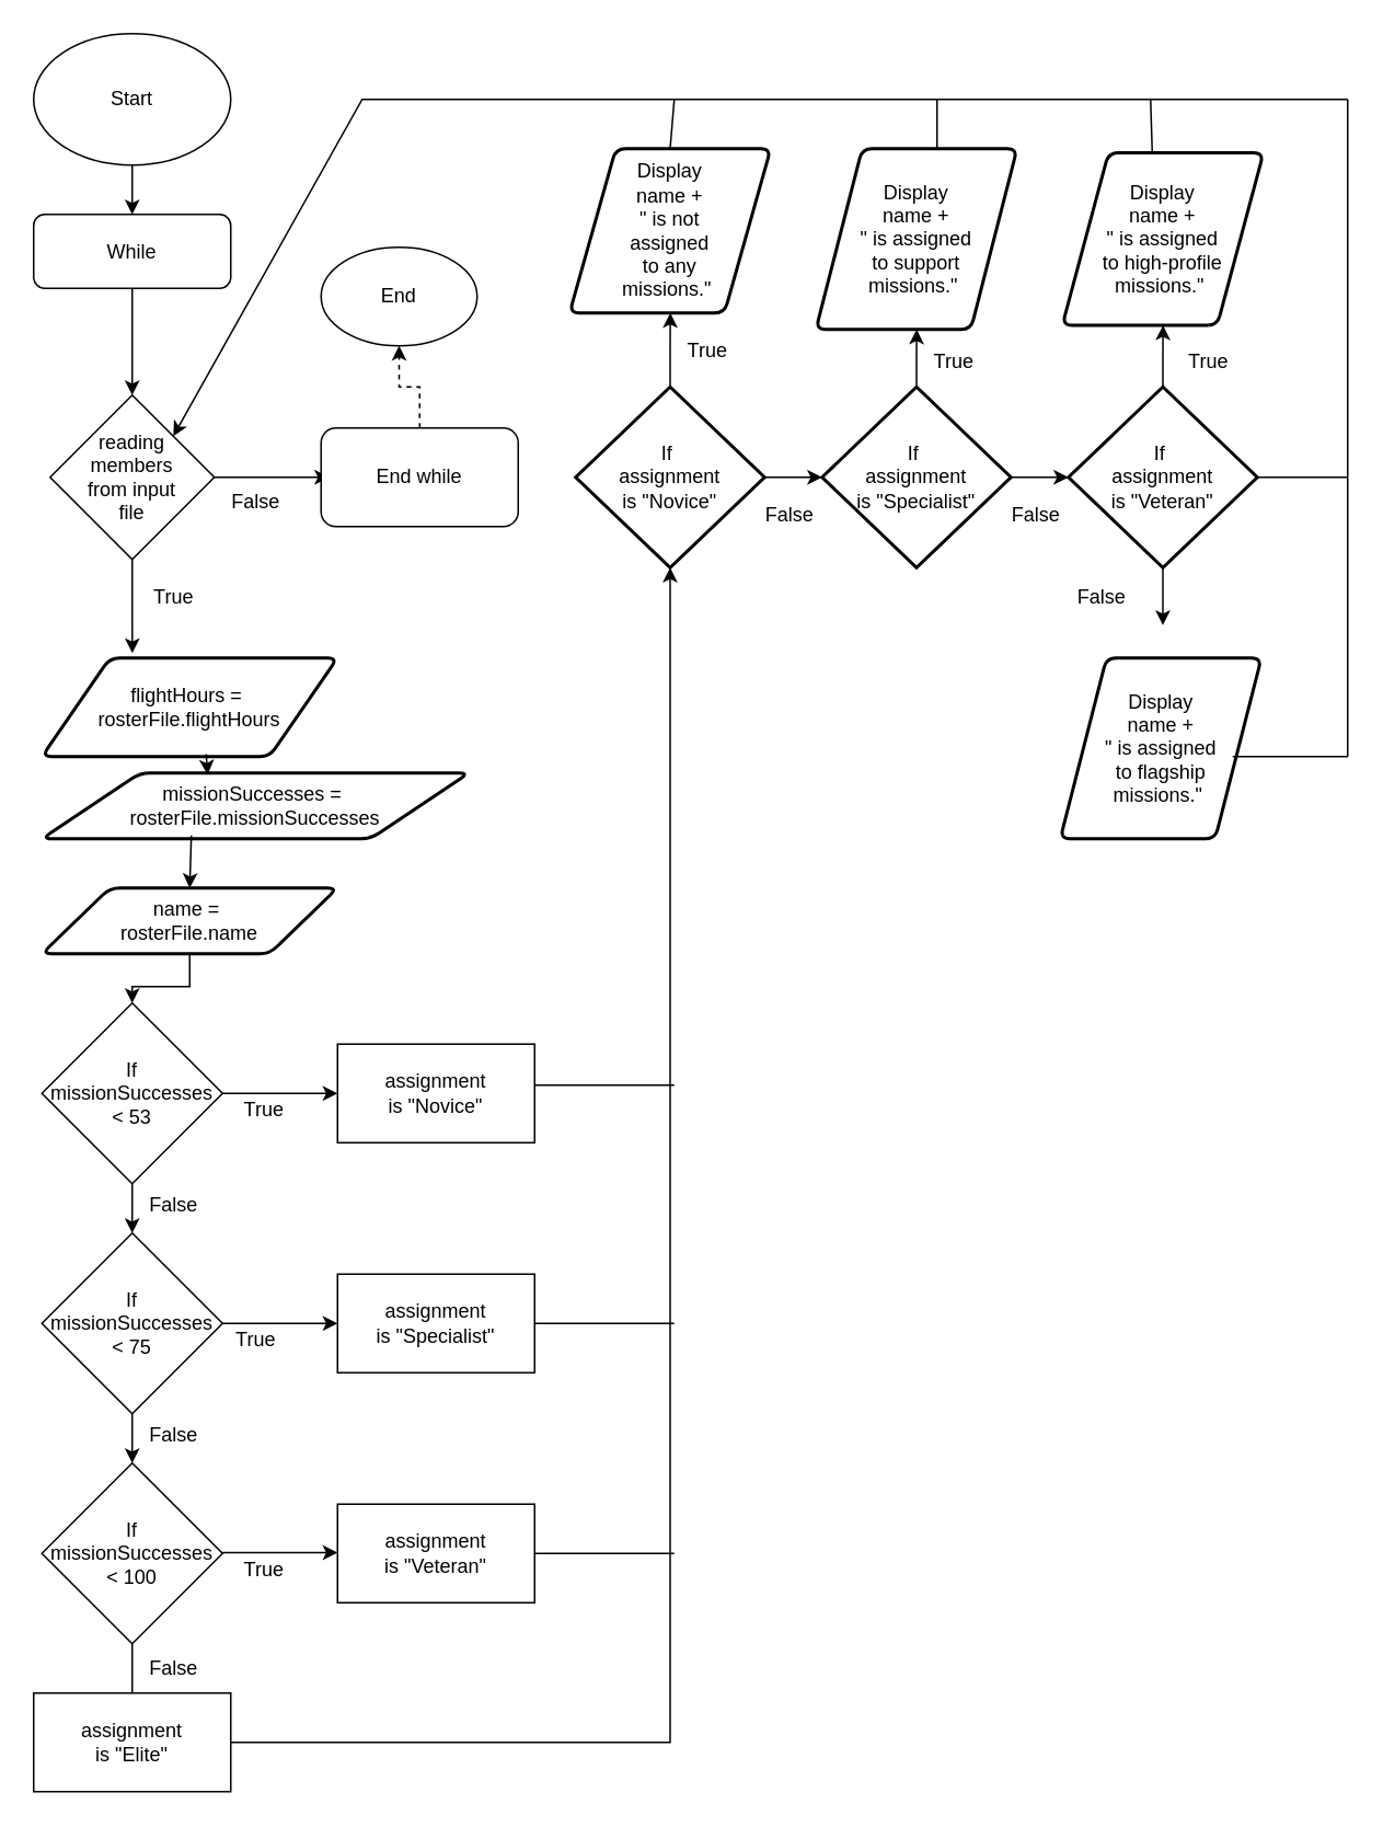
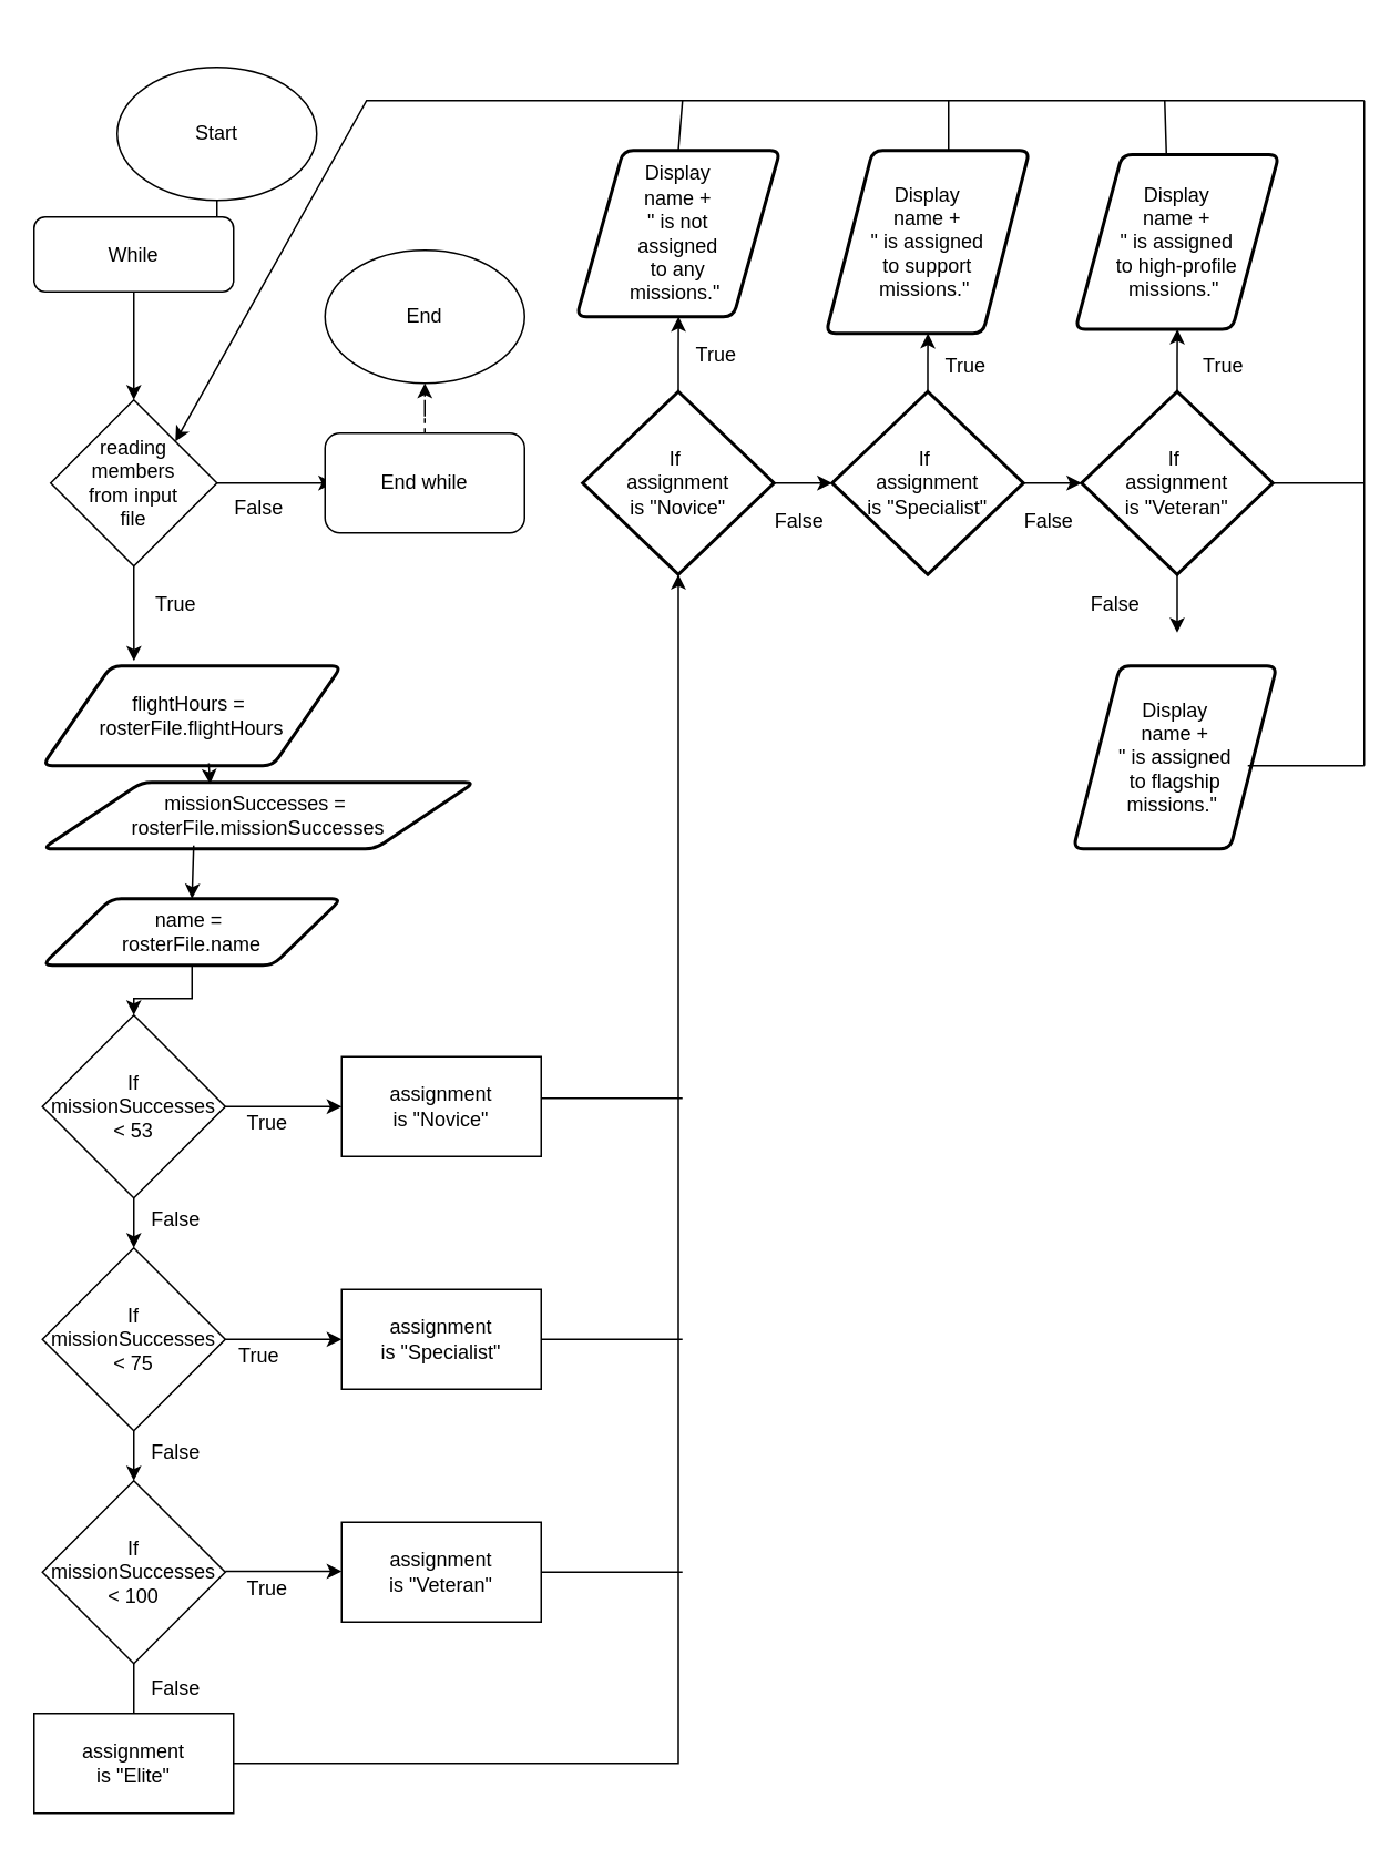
- <mxCell id="3" value="Start" style="ellipse;whiteSpace=wrap;html=1;" vertex="1" parent="1"><mxGeometry width="120" height="80" as="geometry" x="20" y="20" /></mxCell>
+ <mxCell id="3" value="Start" style="ellipse;whiteSpace=wrap;html=1;" vertex="1" parent="1"><mxGeometry x="70" y="40" width="120" height="80" as="geometry" /></mxCell>
- <mxCell id="45" value="End" style="ellipse;whiteSpace=wrap;html=1;" vertex="1" parent="1"><mxGeometry x="195" y="150" width="95" height="60" as="geometry" /></mxCell>
+ <mxCell id="45" value="End" style="ellipse;whiteSpace=wrap;html=1;" vertex="1" parent="1"><mxGeometry x="195" y="150" width="120" height="80" as="geometry" /></mxCell>
